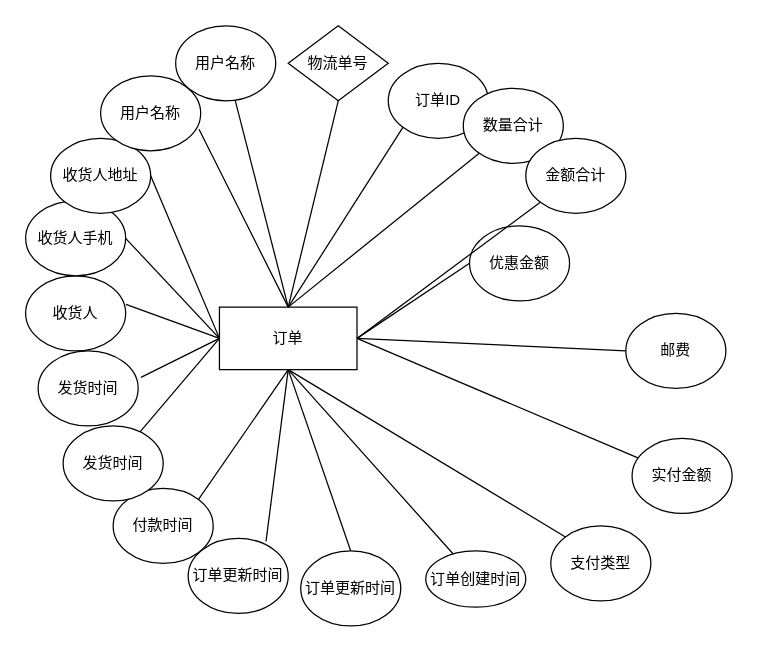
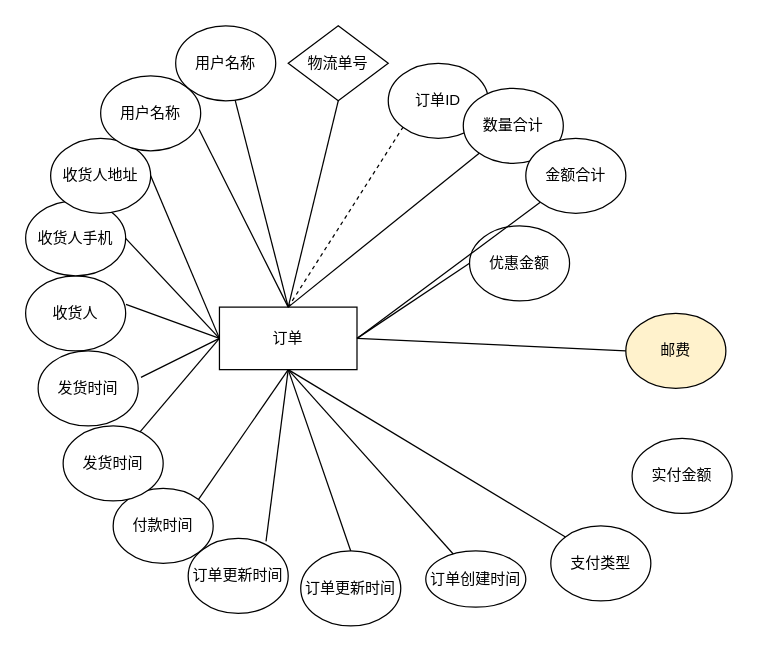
- <mxCell id="30" value="" style="endArrow=none;html=1;exitX=0.5;exitY=0;exitDx=0;exitDy=0;entryX=0;entryY=1;entryDx=0;entryDy=0;" edge="1" parent="1" source="2" target="3"><mxGeometry width="50" height="50" relative="1" as="geometry"><mxPoint x="305" y="230" as="sourcePoint" /><mxPoint x="396.655" y="134.36" as="targetPoint" /></mxGeometry></mxCell>
+ <mxCell id="30" value="" style="endArrow=none;html=1;exitX=0.5;exitY=0;exitDx=0;exitDy=0;entryX=0;entryY=1;entryDx=0;entryDy=0;dashed=1;" edge="1" parent="1" source="2" target="3"><mxGeometry width="50" height="50" relative="1" as="geometry"><mxPoint x="305" y="230" as="sourcePoint" /><mxPoint x="396.655" y="134.36" as="targetPoint" /></mxGeometry></mxCell>
- <mxCell id="7" value="邮费" style="ellipse;whiteSpace=wrap;html=1;" vertex="1" parent="1"><mxGeometry x="500" y="250" width="80" height="60" as="geometry" /></mxCell>
+ <mxCell id="7" value="邮费" style="ellipse;whiteSpace=wrap;html=1;fillColor=#fff2cc;" vertex="1" parent="1"><mxGeometry x="500" y="250" width="80" height="60" as="geometry" /></mxCell>
- <mxCell id="25" value="" style="endArrow=none;html=1;exitX=1;exitY=0.5;exitDx=0;exitDy=0;entryX=0.058;entryY=0.26;entryDx=0;entryDy=0;entryPerimeter=0;" edge="1" parent="1" source="2" target="8"><mxGeometry width="50" height="50" relative="1" as="geometry"><mxPoint x="305" y="280" as="sourcePoint" /><mxPoint x="461.716" y="438.787" as="targetPoint" /></mxGeometry></mxCell>
